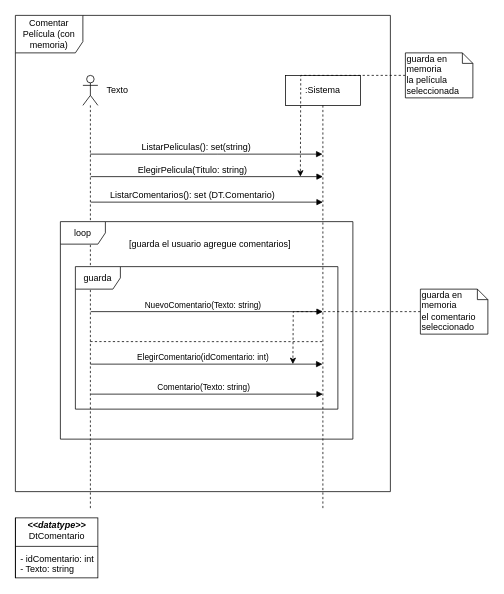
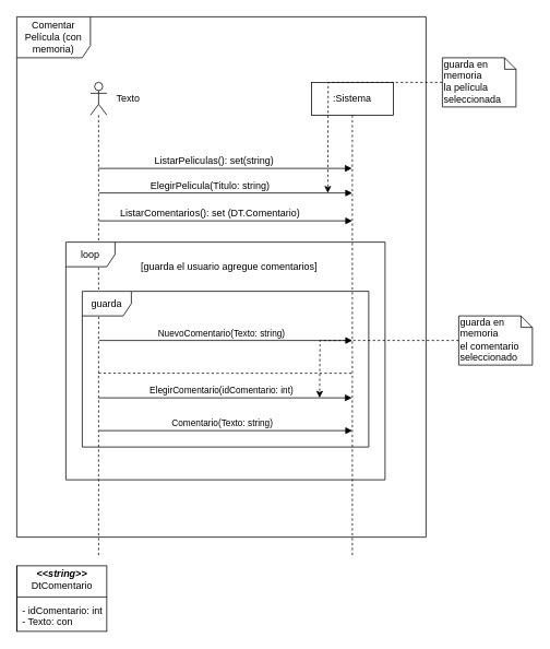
- <mxCell id="24" value="&lt;i&gt;&lt;b&gt;&amp;lt;&amp;lt;datatype&amp;gt;&amp;gt;&lt;/b&gt;&lt;/i&gt;" style="text;html=1;resizable=0;points=[];autosize=1;align=center;verticalAlign=top;spacingTop=-4;" vertex="1" parent="1"><mxGeometry x="30" y="690" width="90" height="20" as="geometry" /></mxCell>
+ <mxCell id="24" value="&lt;i&gt;&lt;b&gt;&amp;lt;&amp;lt;string&amp;gt;&amp;gt;&lt;/b&gt;&lt;/i&gt;" style="text;html=1;resizable=0;points=[];autosize=1;align=center;verticalAlign=top;spacingTop=-4;" vertex="1" parent="1"><mxGeometry x="30" y="690" width="90" height="20" as="geometry" /></mxCell>
- <mxCell id="26" value="- idComentario: int&lt;br&gt;- Texto: string&lt;br&gt;" style="text;html=1;resizable=0;points=[];autosize=1;align=left;verticalAlign=top;spacingTop=-4;" vertex="1" parent="1"><mxGeometry x="25" y="735" width="110" height="30" as="geometry" /></mxCell>
+ <mxCell id="26" value="- idComentario: int&lt;br&gt;- Texto: con&lt;br&gt;" style="text;html=1;resizable=0;points=[];autosize=1;align=left;verticalAlign=top;spacingTop=-4;" vertex="1" parent="1"><mxGeometry x="25" y="735" width="110" height="30" as="geometry" /></mxCell>
